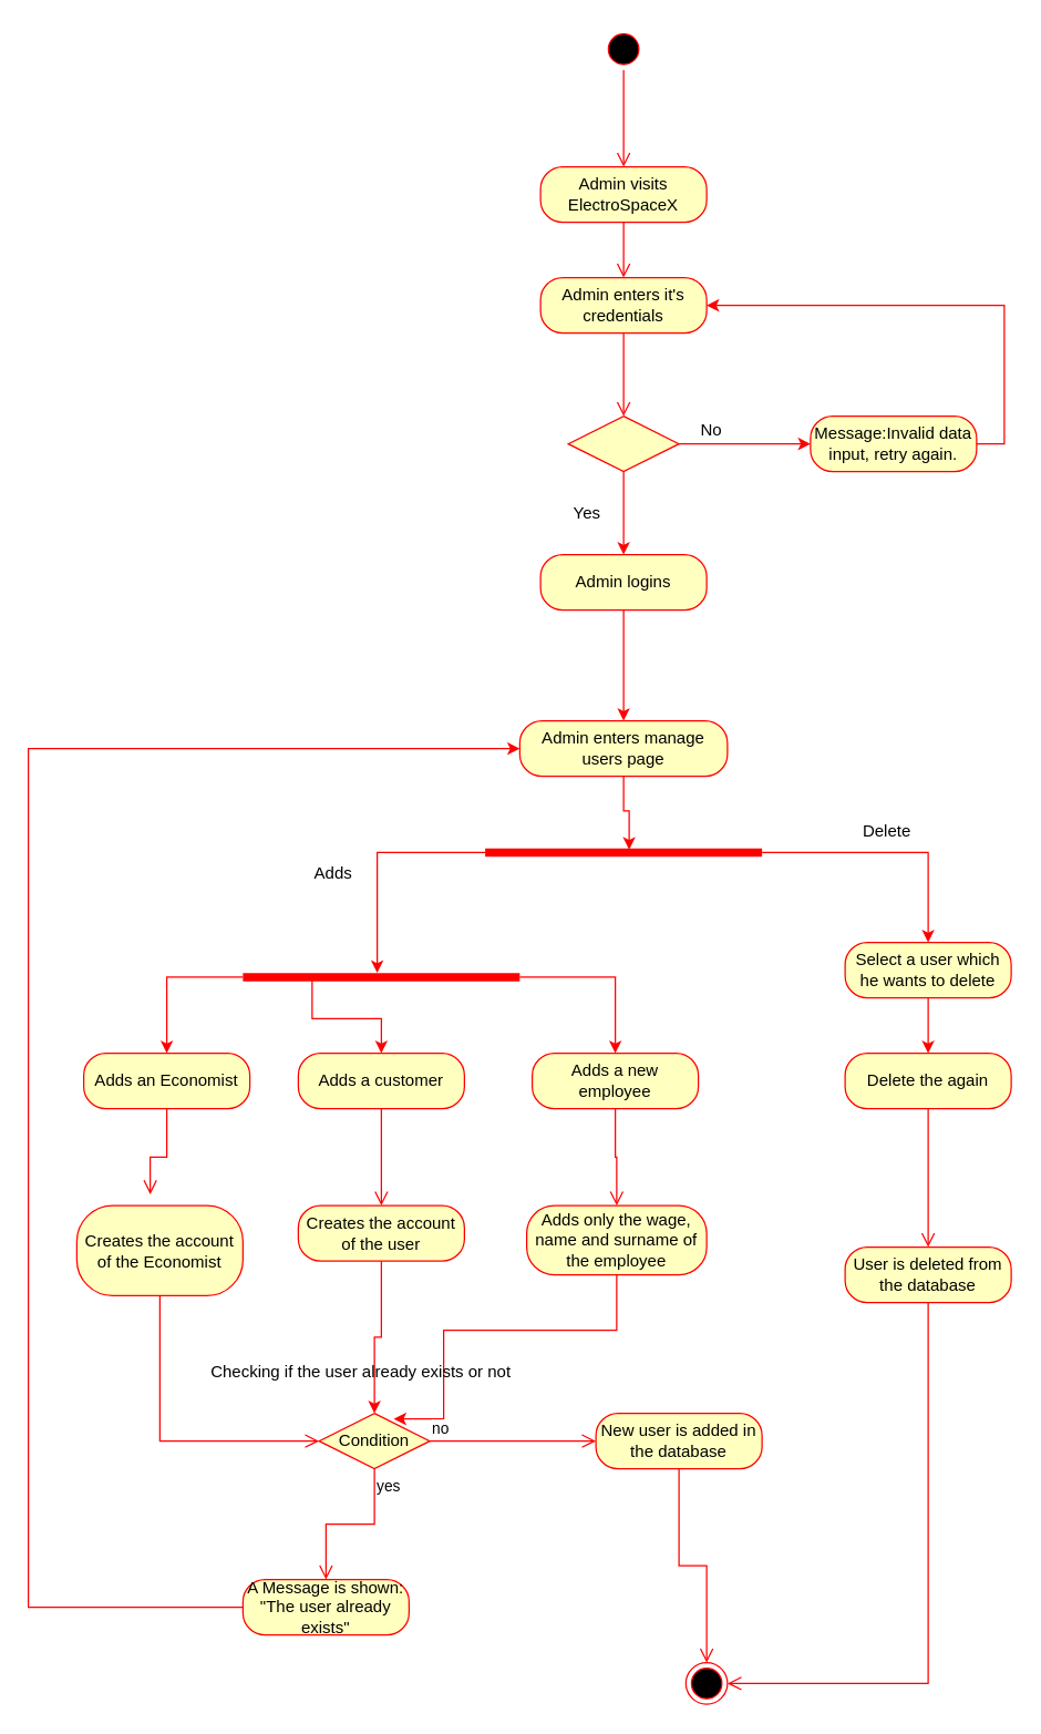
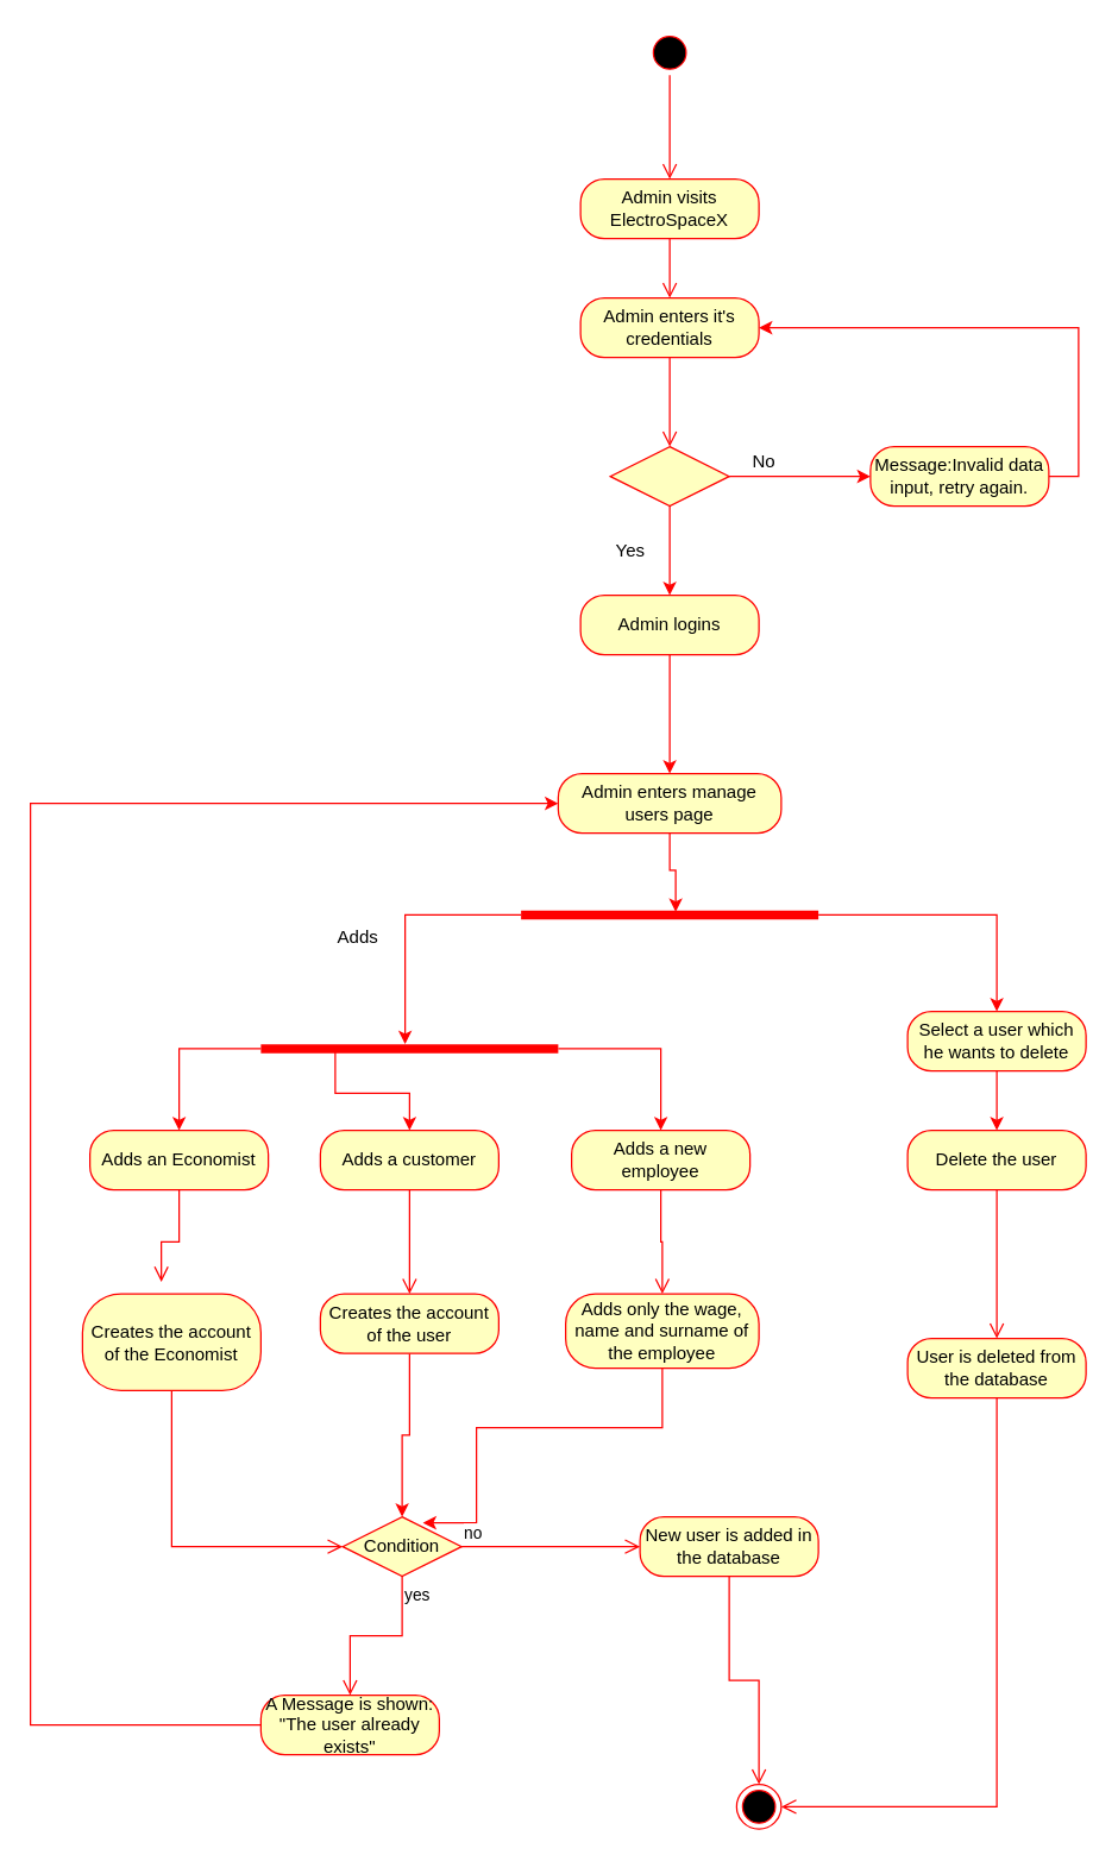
- <mxCell id="34" value="Delete" style="text;html=1;align=center;verticalAlign=middle;resizable=0;points=[];autosize=1;strokeColor=none;fillColor=none;" vertex="1" parent="1"><mxGeometry x="615" y="590" width="50" height="20" as="geometry" /></mxCell>
- <mxCell id="25" value="Delete the again" style="rounded=1;whiteSpace=wrap;html=1;arcSize=40;fontColor=#000000;fillColor=#ffffc0;strokeColor=#ff0000;" vertex="1" parent="1"><mxGeometry x="610" y="760" width="120" height="40" as="geometry" /></mxCell>
+ <mxCell id="25" value="Delete the user" style="rounded=1;whiteSpace=wrap;html=1;arcSize=40;fontColor=#000000;fillColor=#ffffc0;strokeColor=#ff0000;" vertex="1" parent="1"><mxGeometry x="610" y="760" width="120" height="40" as="geometry" /></mxCell>
- <mxCell id="48" value="Checking if the user already exists or not" style="text;html=1;align=center;verticalAlign=middle;resizable=0;points=[];autosize=1;strokeColor=none;fillColor=none;" vertex="1" parent="1"><mxGeometry x="145" y="980" width="230" height="20" as="geometry" /></mxCell>
